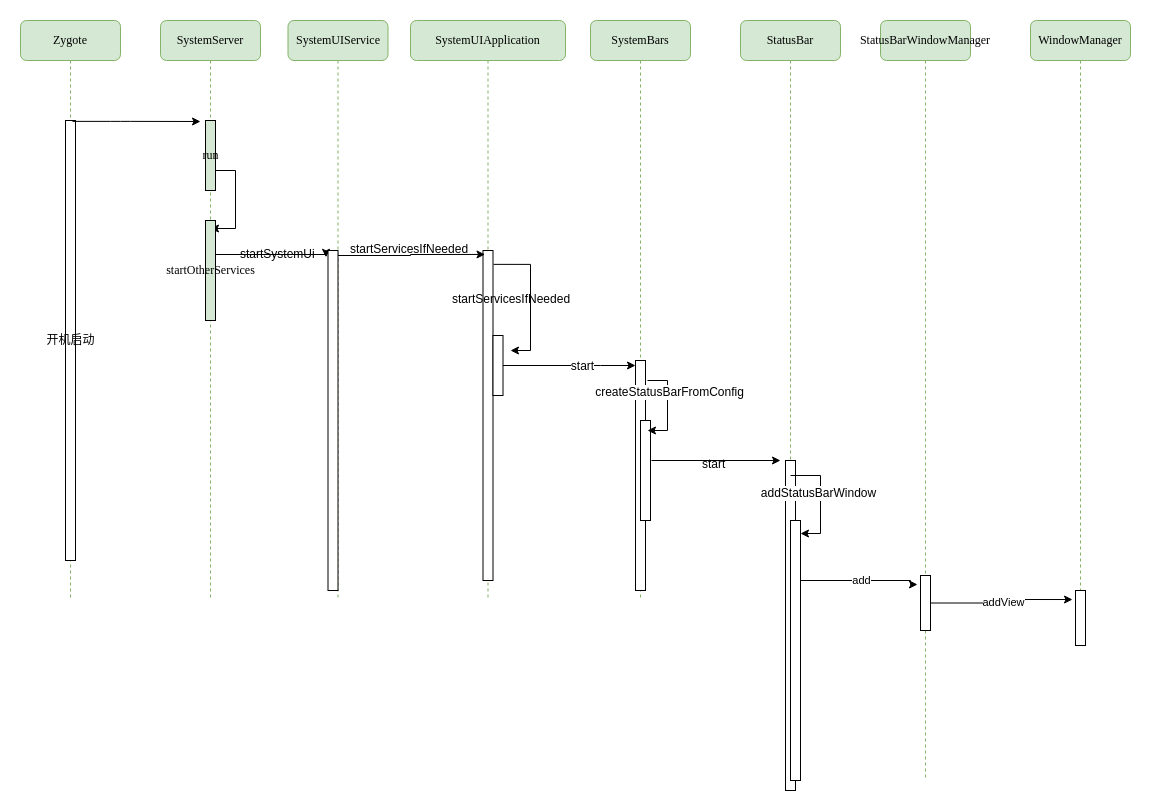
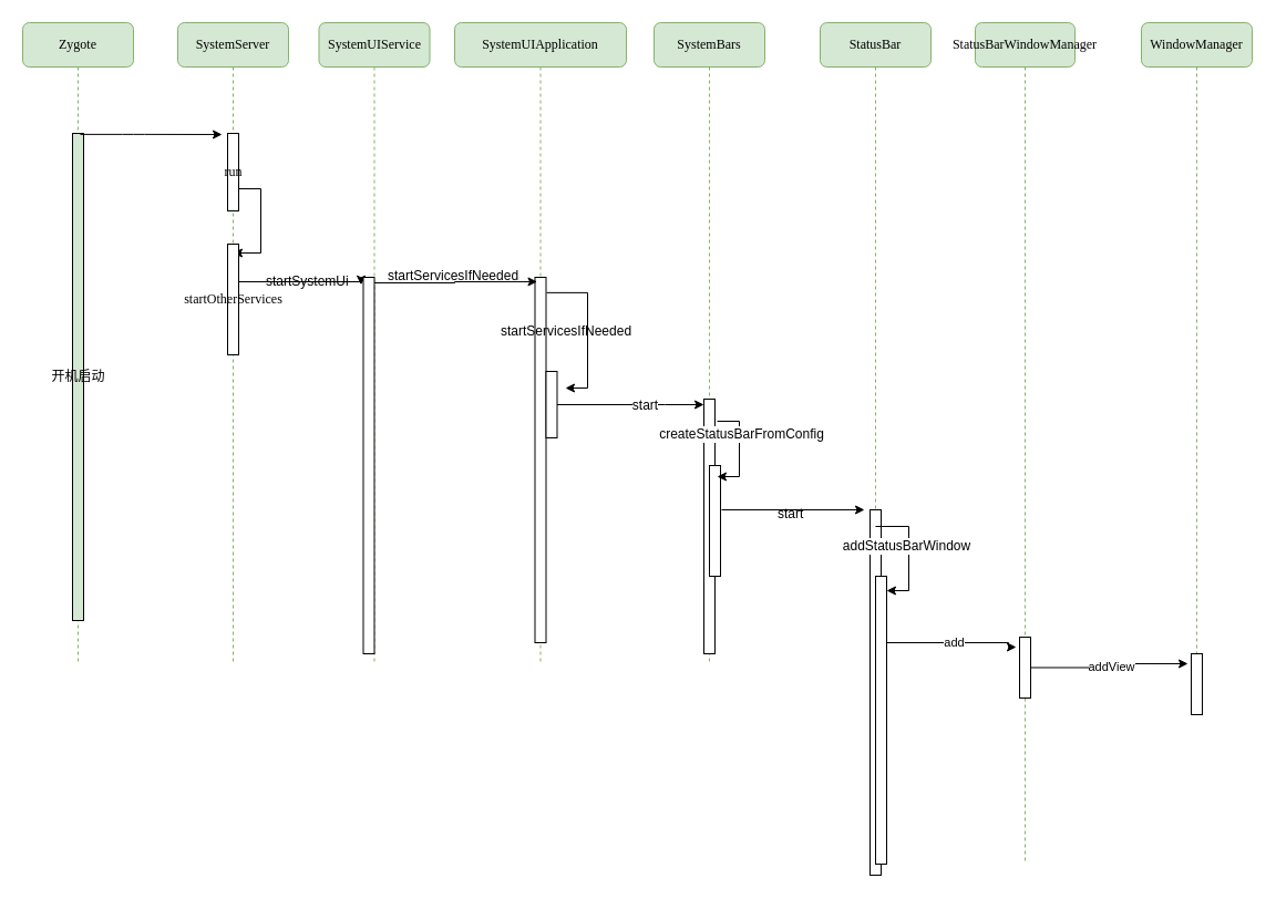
- <mxCell id="5" value="run" style="html=1;points=[];perimeter=orthogonalPerimeter;rounded=0;shadow=0;comic=0;labelBackgroundColor=none;strokeColor=#000000;strokeWidth=1;fillColor=#d5e8d4;fontFamily=Verdana;fontSize=12;fontColor=#000000;align=center;" vertex="1" parent="3"><mxGeometry x="45" y="100" width="10" height="70" as="geometry" /></mxCell>
+ <mxCell id="5" value="run" style="html=1;points=[];perimeter=orthogonalPerimeter;rounded=0;shadow=0;comic=0;labelBackgroundColor=none;strokeColor=#000000;strokeWidth=1;fillColor=#FFFFFF;fontFamily=Verdana;fontSize=12;fontColor=#000000;align=center;" vertex="1" parent="3"><mxGeometry x="45" y="100" width="10" height="70" as="geometry" /></mxCell>
- <mxCell id="6" value="startOtherServices" style="html=1;points=[];perimeter=orthogonalPerimeter;rounded=0;shadow=0;comic=0;labelBackgroundColor=none;strokeColor=#000000;strokeWidth=1;fillColor=#d5e8d4;fontFamily=Verdana;fontSize=12;fontColor=#000000;align=center;" vertex="1" parent="3"><mxGeometry x="45" y="200" width="10" height="100" as="geometry" /></mxCell>
+ <mxCell id="6" value="startOtherServices" style="html=1;points=[];perimeter=orthogonalPerimeter;rounded=0;shadow=0;comic=0;labelBackgroundColor=none;strokeColor=#000000;strokeWidth=1;fillColor=#FFFFFF;fontFamily=Verdana;fontSize=12;fontColor=#000000;align=center;" vertex="1" parent="3"><mxGeometry x="45" y="200" width="10" height="100" as="geometry" /></mxCell>
- <mxCell id="20" value="开机启动" style="html=1;points=[];perimeter=orthogonalPerimeter;rounded=0;shadow=0;comic=0;labelBackgroundColor=none;strokeColor=#000000;strokeWidth=1;fillColor=#FFFFFF;fontFamily=Verdana;fontSize=12;fontColor=#000000;align=center;" parent="19" vertex="1"><mxGeometry x="45" y="100" width="10" height="440" as="geometry" /></mxCell>
+ <mxCell id="20" value="开机启动" style="html=1;points=[];perimeter=orthogonalPerimeter;rounded=0;shadow=0;comic=0;labelBackgroundColor=none;strokeColor=#000000;strokeWidth=1;fillColor=#d5e8d4;fontFamily=Verdana;fontSize=12;fontColor=#000000;align=center;" parent="19" vertex="1"><mxGeometry x="45" y="100" width="10" height="440" as="geometry" /></mxCell>
